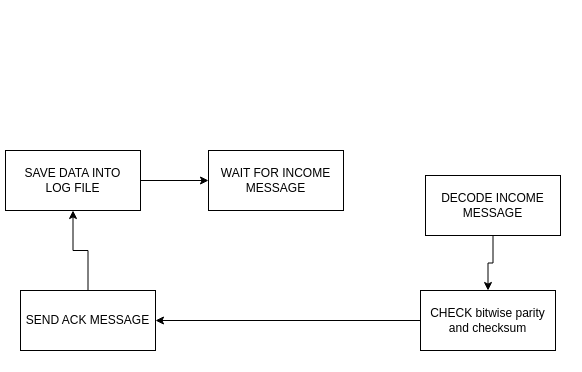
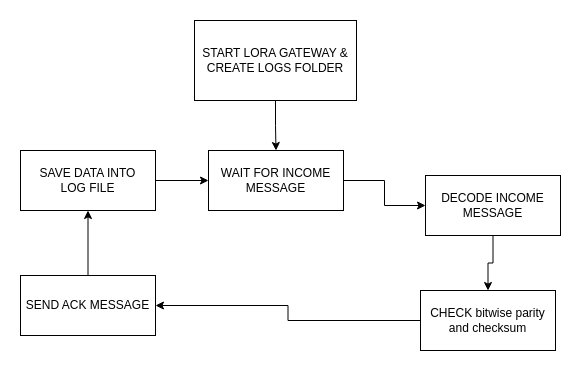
+ <mxCell id="7" value="START LORA GATEWAY &amp;amp; CREATE LOGS FOLDER" style="rounded=0;whiteSpace=wrap;html=1;" vertex="1" parent="1"><mxGeometry x="194" y="20" width="162" height="80" as="geometry" /></mxCell>
+ <mxCell id="6" style="edgeStyle=orthogonalEdgeStyle;rounded=0;orthogonalLoop=1;jettySize=auto;html=1;" edge="1" parent="1" source="7" target="3"><mxGeometry relative="1" as="geometry" /></mxCell>
- <mxCell id="13" value="SAVE DATA INTO&lt;div&gt;LOG FILE&lt;/div&gt;" style="rounded=0;whiteSpace=wrap;html=1;" vertex="1" parent="1"><mxGeometry x="5" y="150" width="135" height="60" as="geometry" /></mxCell>
+ <mxCell id="13" value="SAVE DATA INTO&lt;div&gt;LOG FILE&lt;/div&gt;" style="rounded=0;whiteSpace=wrap;html=1;" vertex="1" parent="1"><mxGeometry x="20" y="150" width="135" height="60" as="geometry" /></mxCell>
+ <mxCell id="2" style="edgeStyle=orthogonalEdgeStyle;rounded=0;orthogonalLoop=1;jettySize=auto;html=1;entryX=0;entryY=0.5;entryDx=0;entryDy=0;" edge="1" parent="1" source="3" target="5"><mxGeometry relative="1" as="geometry" /></mxCell>
- <mxCell id="11" value="SEND ACK MESSAGE" style="rounded=0;whiteSpace=wrap;html=1;" vertex="1" parent="1"><mxGeometry x="20" y="290" width="135" height="60" as="geometry" /></mxCell>
+ <mxCell id="11" value="SEND ACK MESSAGE" style="rounded=0;whiteSpace=wrap;html=1;" vertex="1" parent="1"><mxGeometry x="20" y="275" width="135" height="60" as="geometry" /></mxCell>
